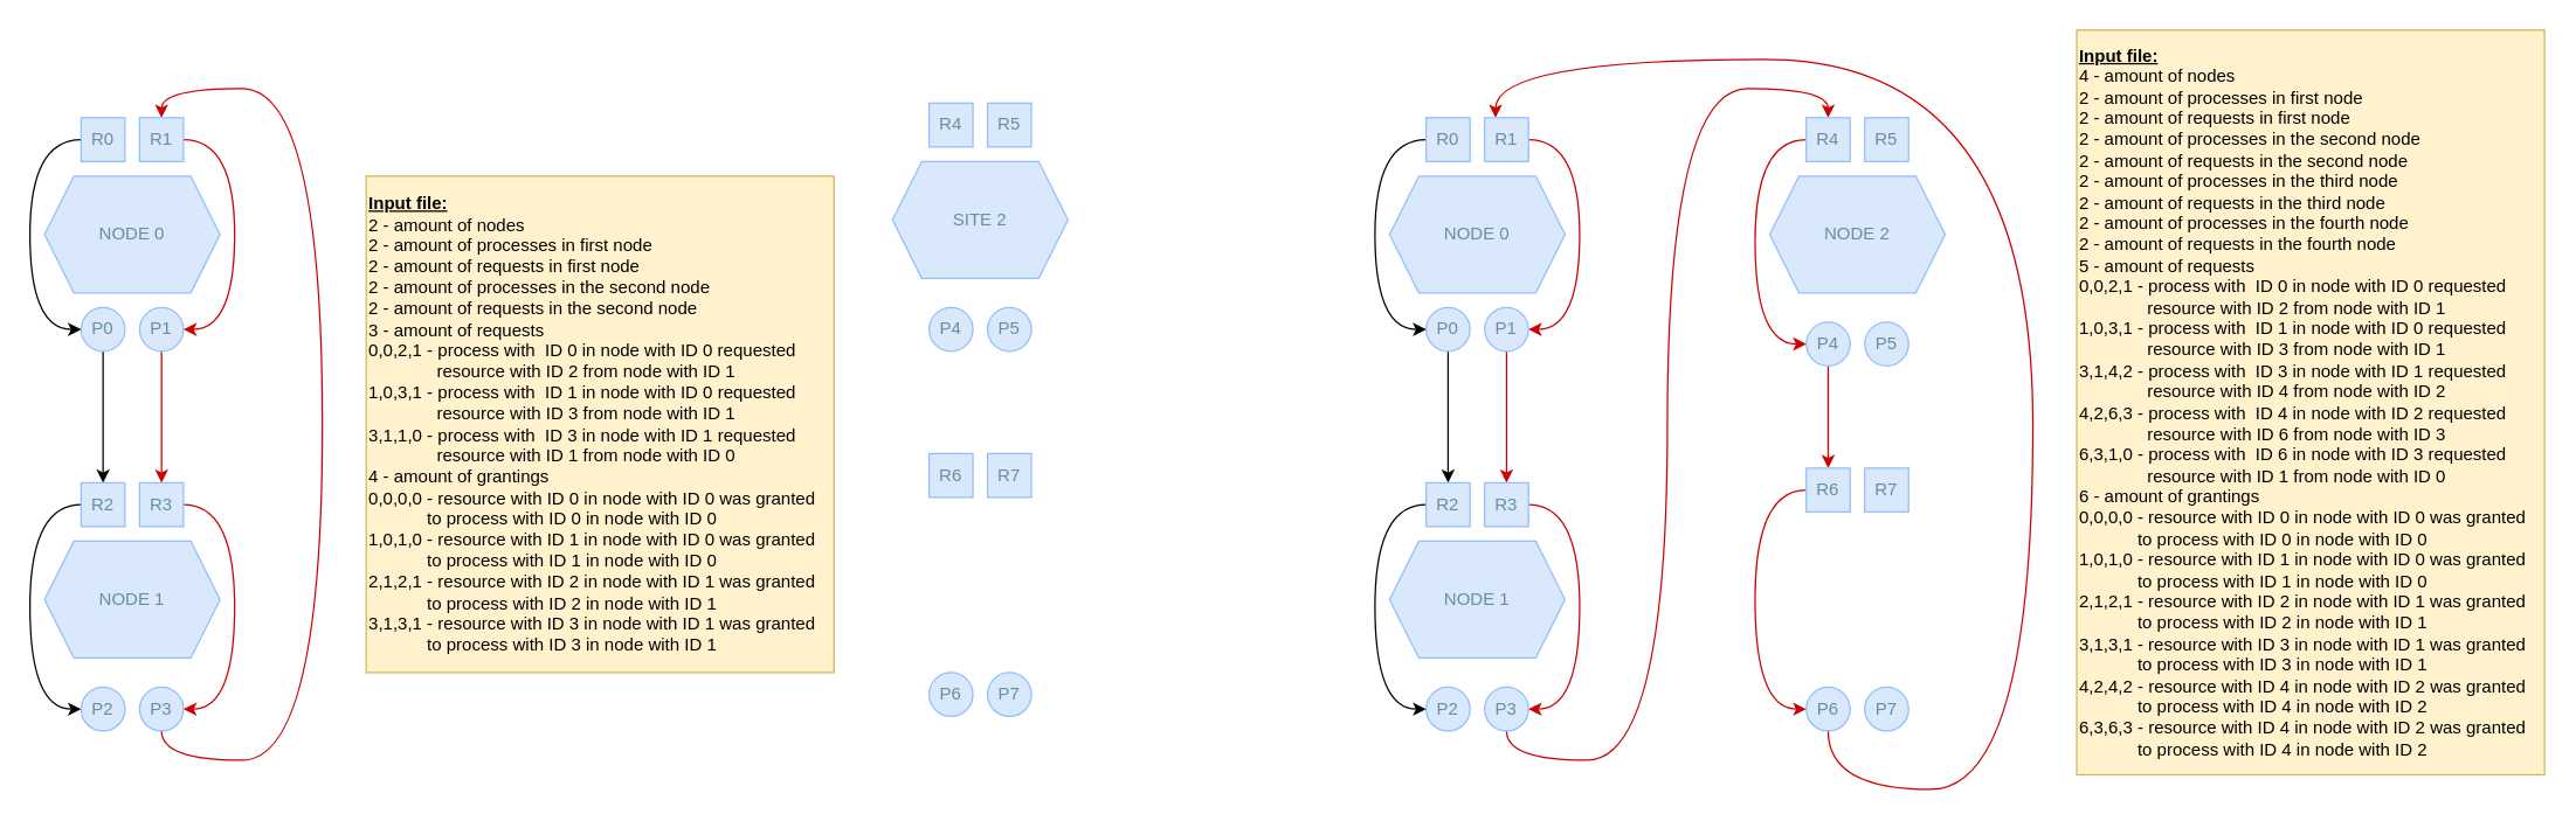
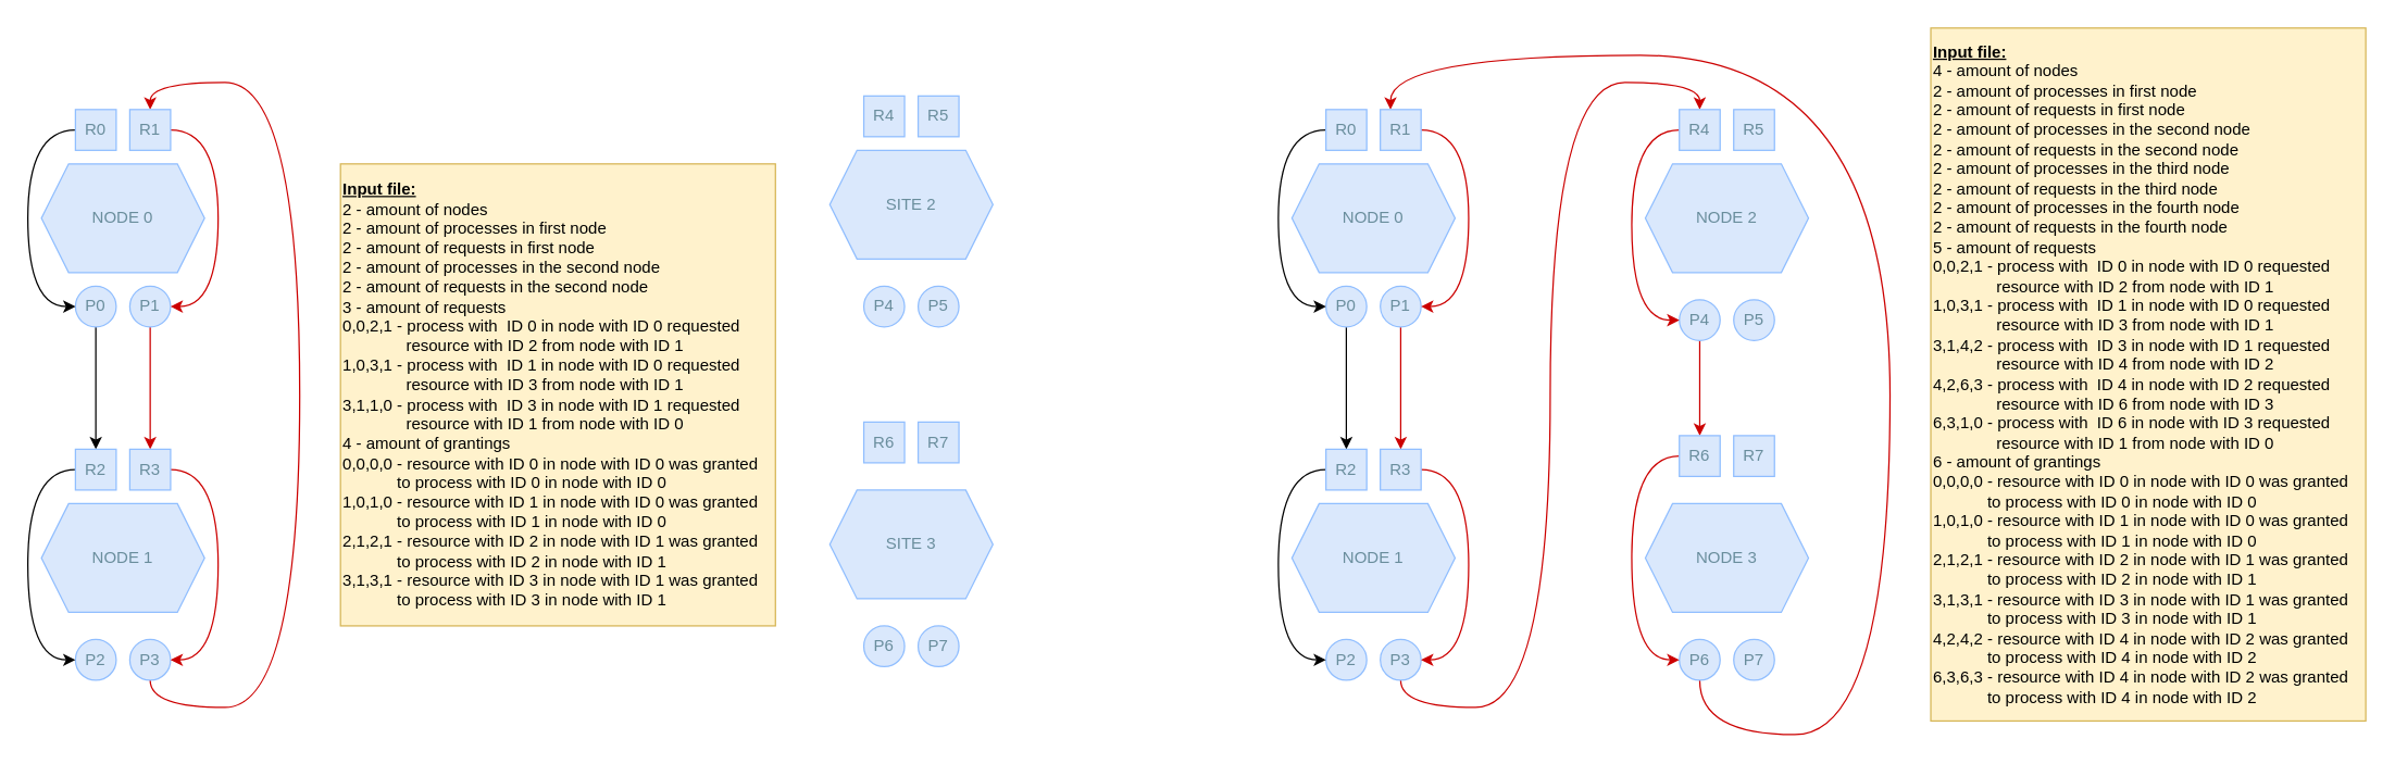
+ <mxCell id="5" value="SITE 3" style="shape=hexagon;perimeter=hexagonPerimeter2;whiteSpace=wrap;html=1;fixedSize=1;fillColor=#DAE8FC;strokeColor=#90BEFF;fontColor=#698D9C;" parent="1" vertex="1"><mxGeometry x="610" y="360" width="120" height="80" as="geometry" /></mxCell>
+ <mxCell id="33" value="NODE 3" style="shape=hexagon;perimeter=hexagonPerimeter2;whiteSpace=wrap;html=1;fixedSize=1;fillColor=#DAE8FC;strokeColor=#90BEFF;fontColor=#698D9C;" vertex="1" parent="1"><mxGeometry x="1210" y="370" width="120" height="80" as="geometry" /></mxCell>
